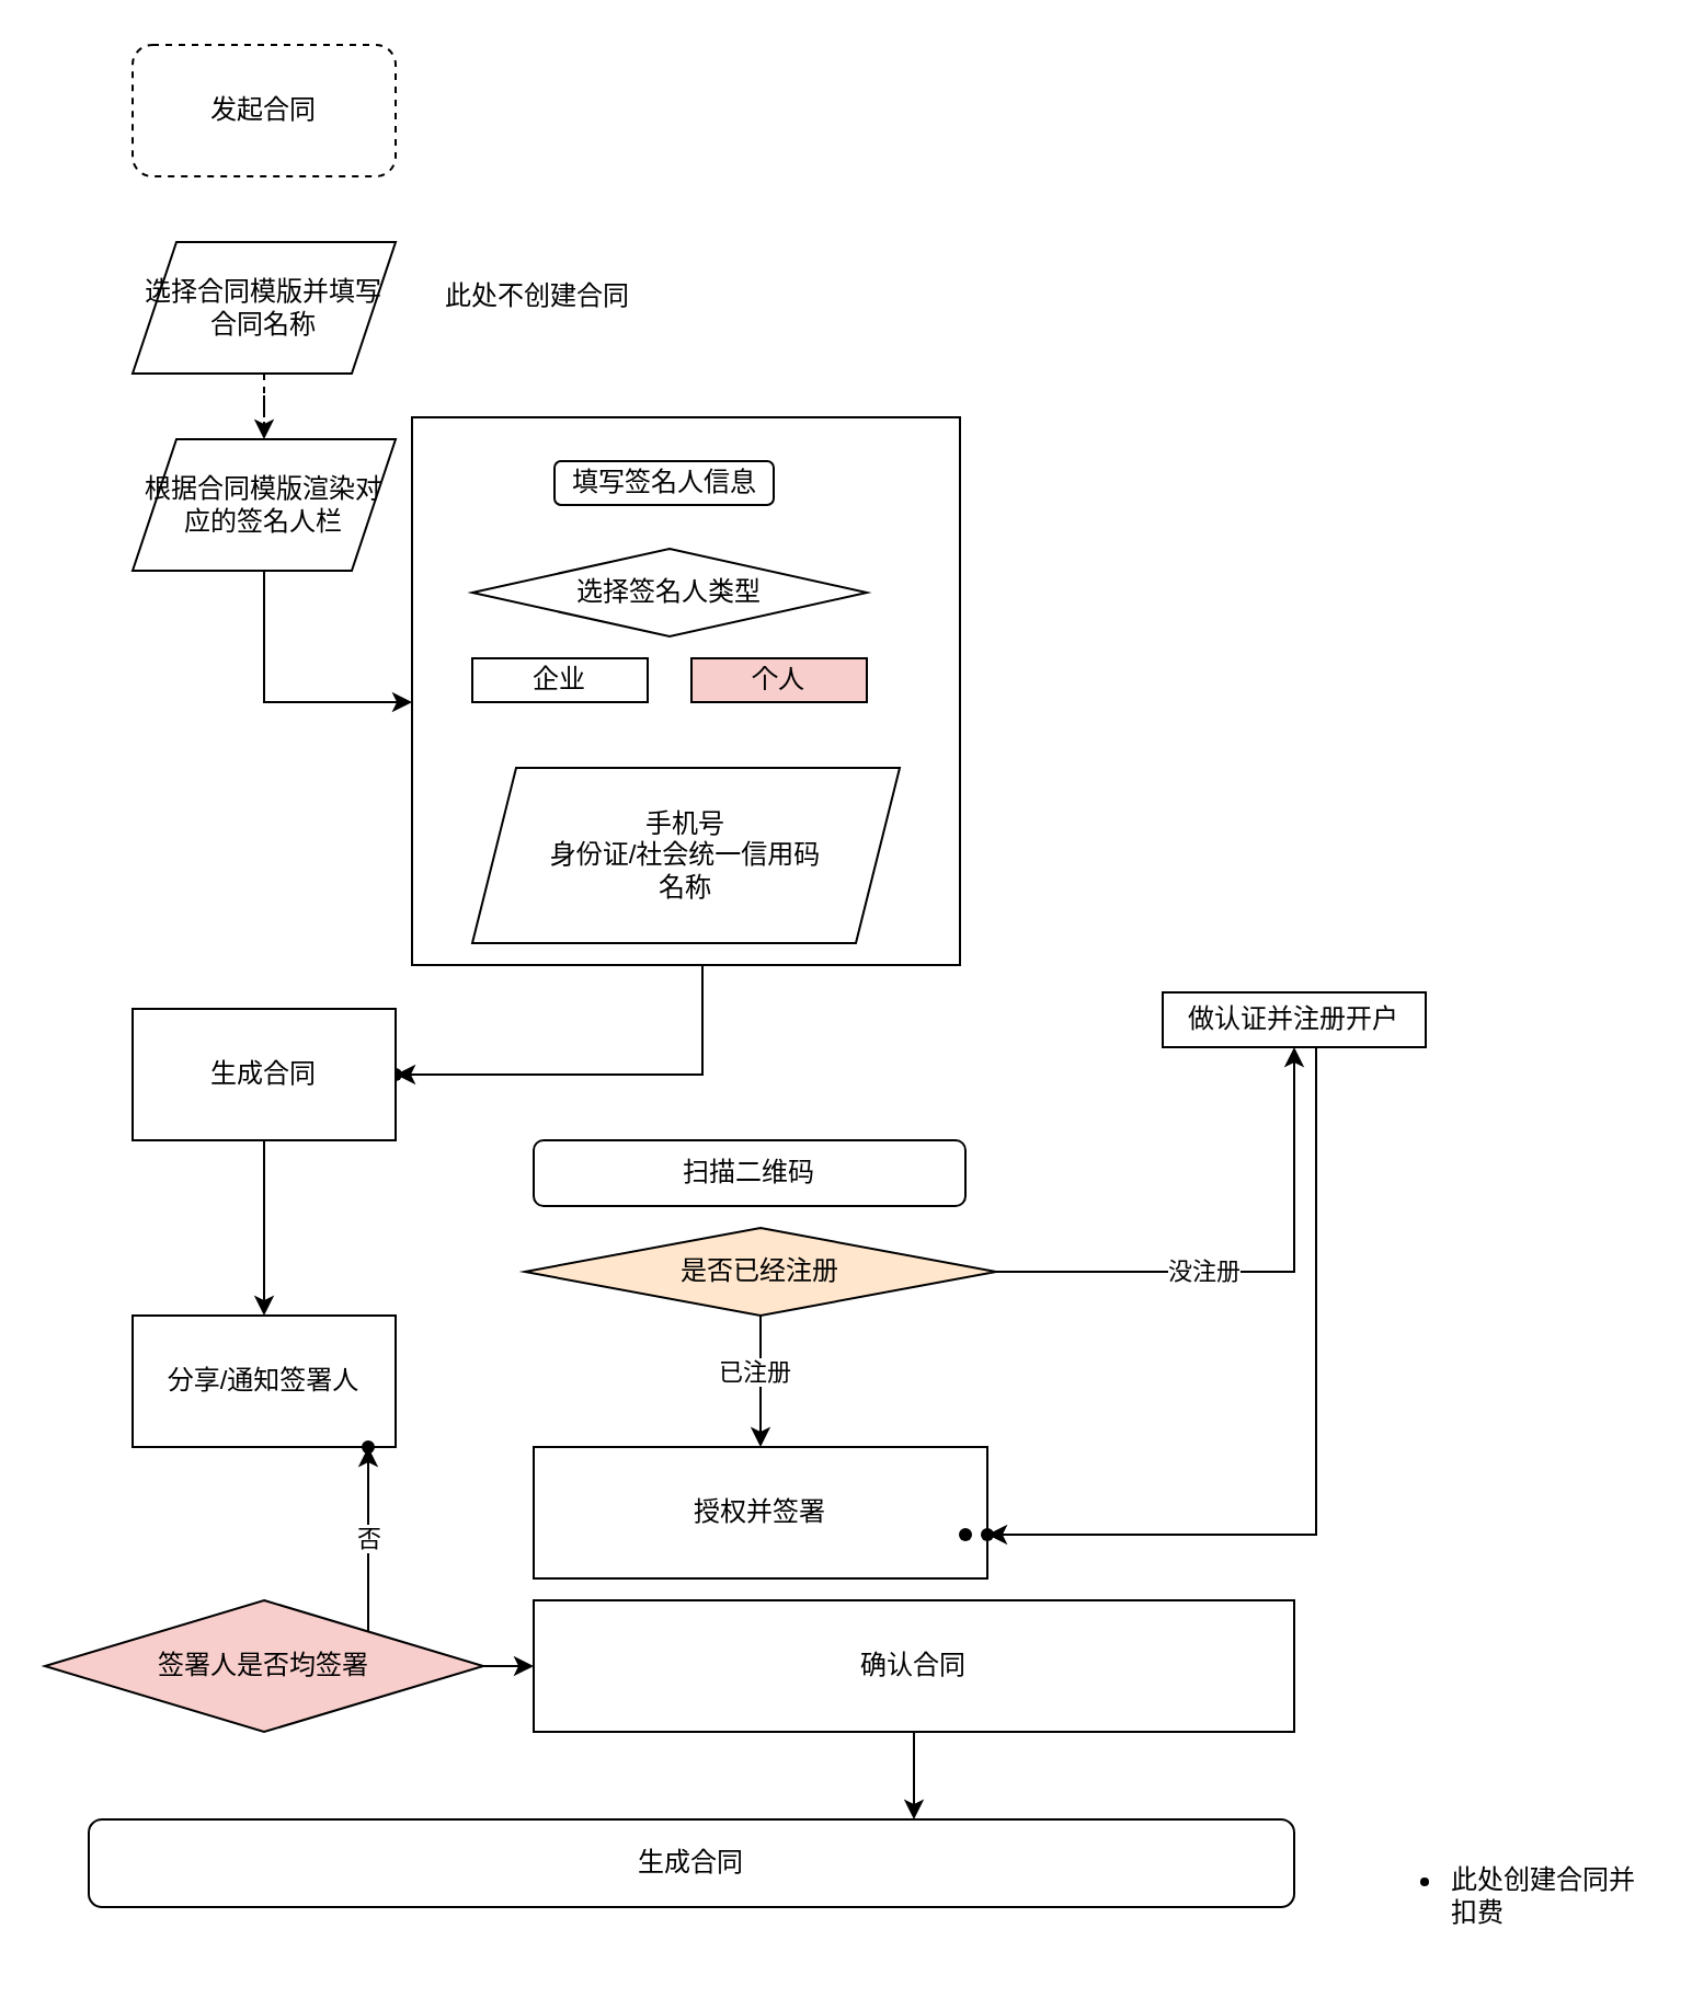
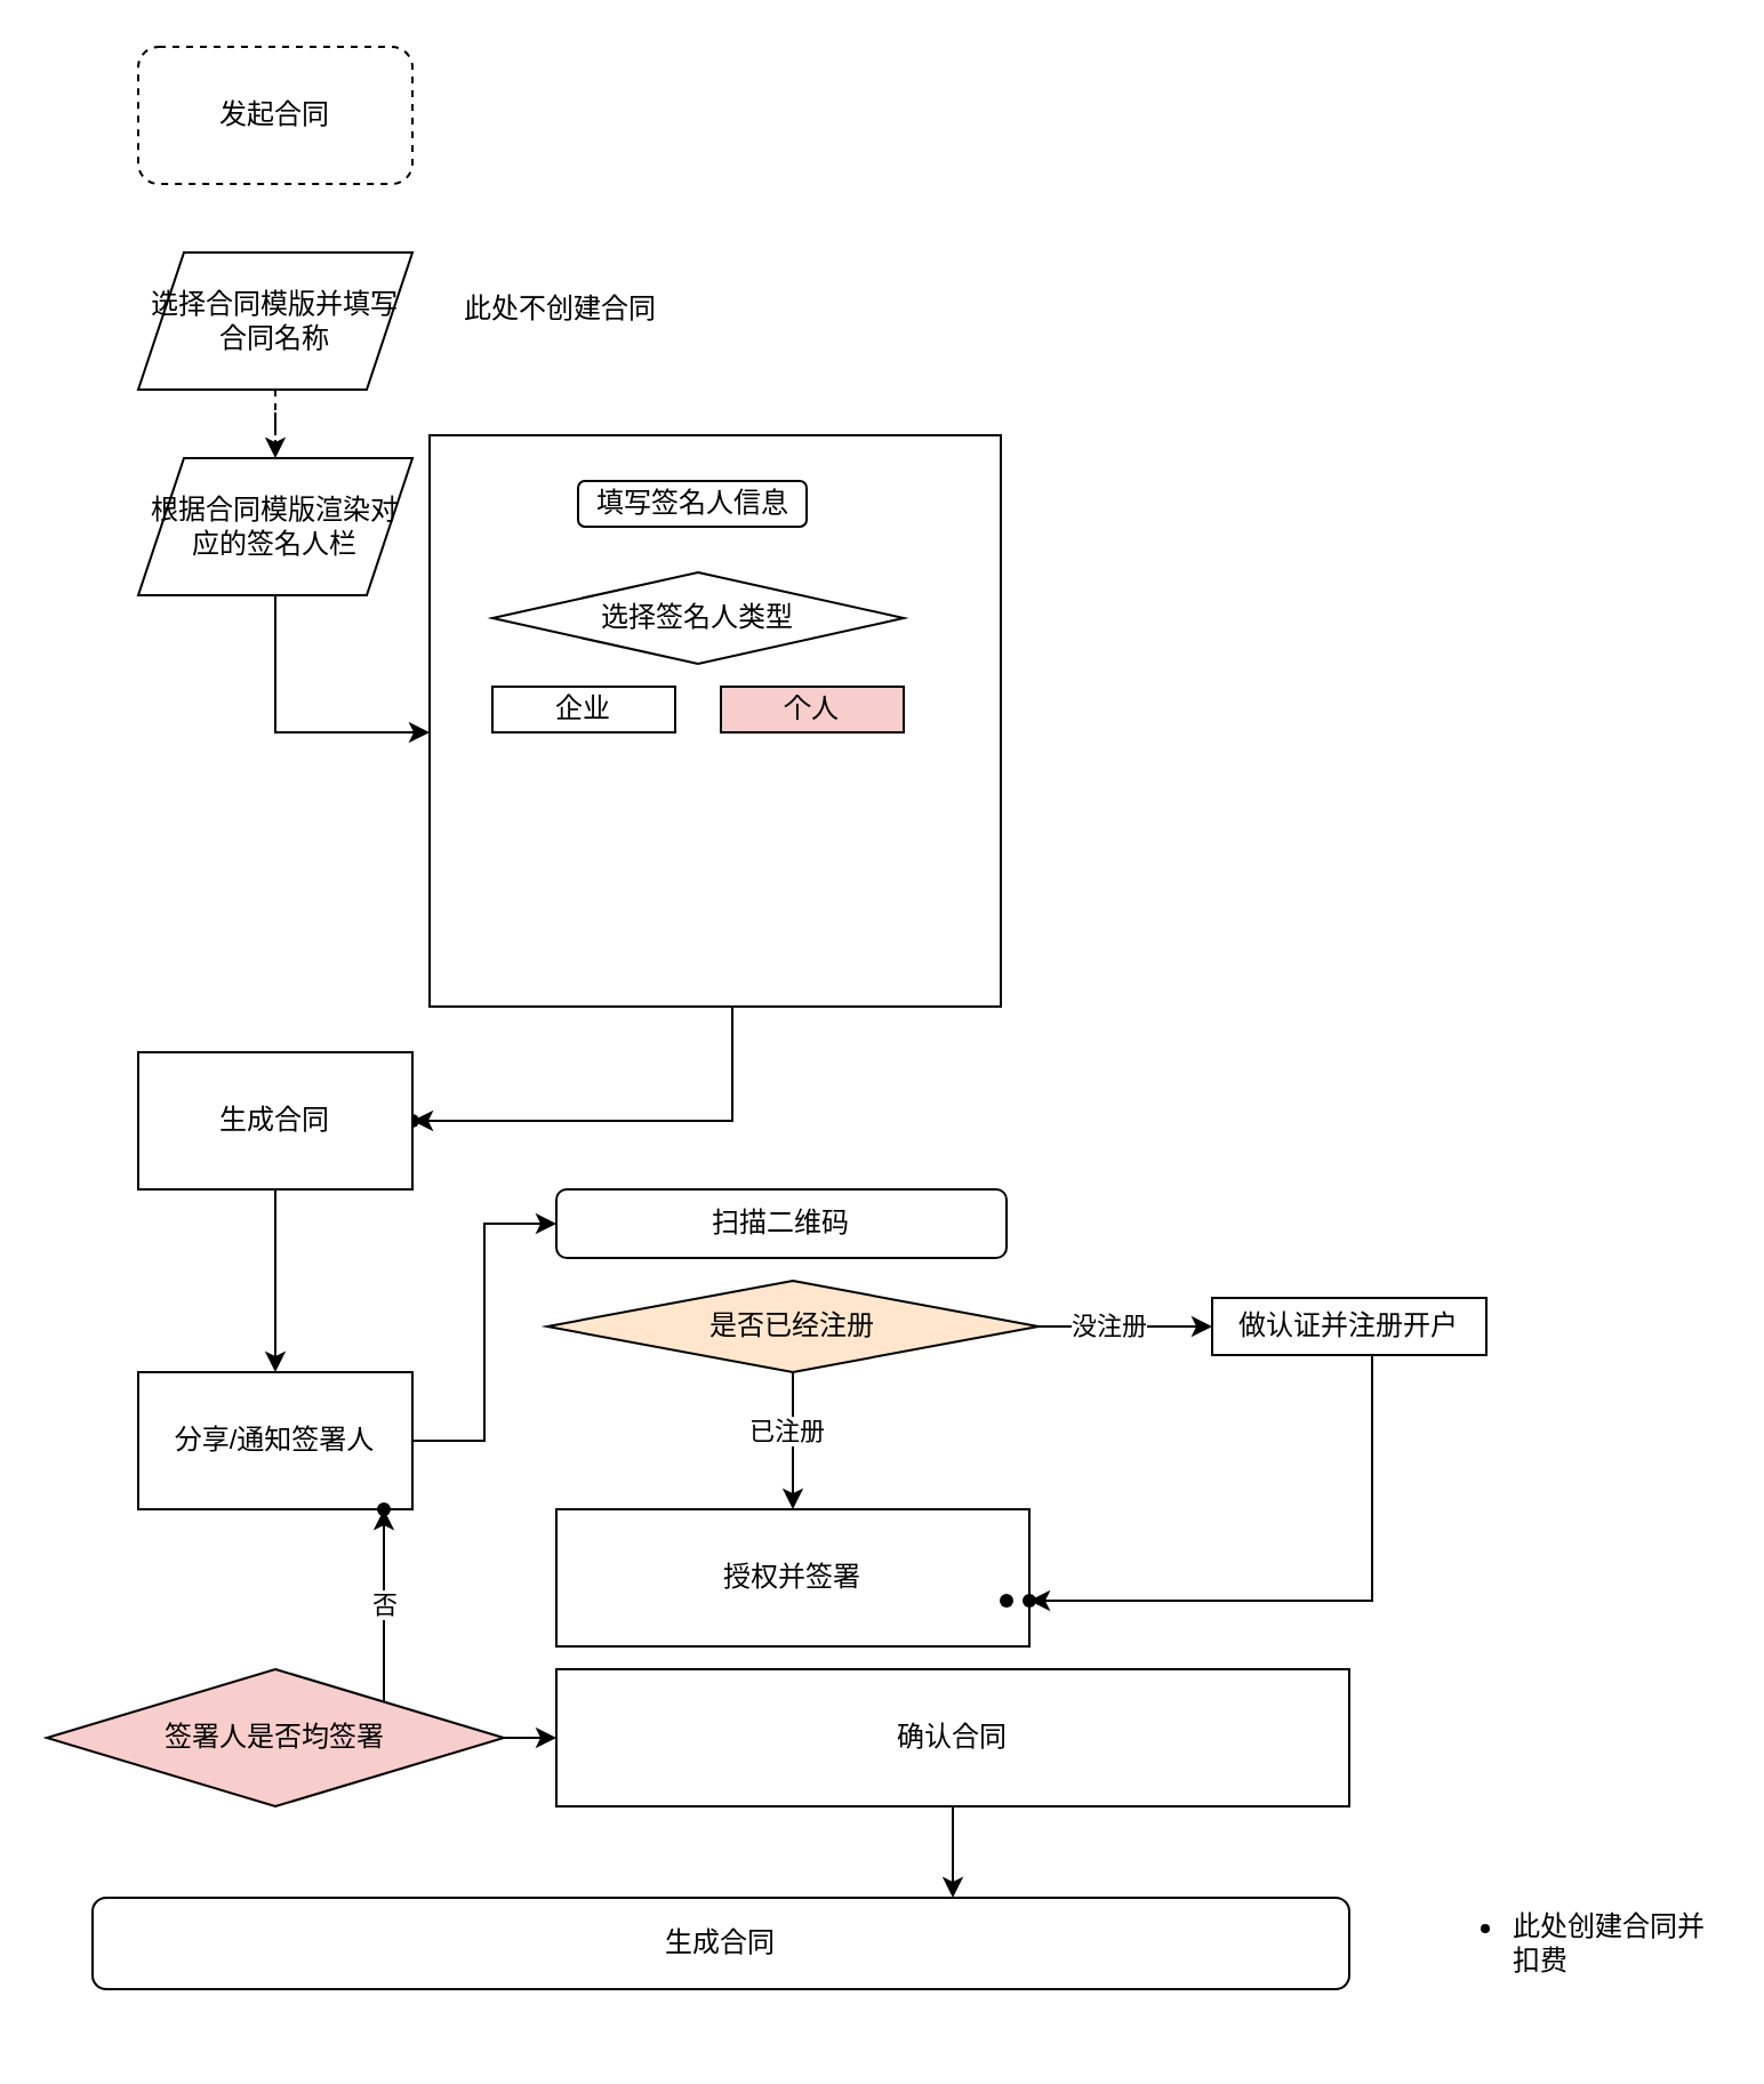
- <mxCell id="8" value="手机号&lt;br&gt;身份证/社会统一信用码&lt;br&gt;名称" style="shape=parallelogram;perimeter=parallelogramPerimeter;whiteSpace=wrap;html=1;fixedSize=1;" vertex="1" parent="1"><mxGeometry x="215" y="350" width="195" height="80" as="geometry" /></mxCell>
- <mxCell id="30" value="做认证并注册开户" style="rounded=0;whiteSpace=wrap;html=1;strokeColor=#000000;fillColor=#ffffff;" vertex="1" parent="1"><mxGeometry x="530" y="452.5" width="120" height="25" as="geometry" /></mxCell>
+ <mxCell id="30" value="做认证并注册开户" style="rounded=0;whiteSpace=wrap;html=1;strokeColor=#000000;fillColor=#ffffff;" vertex="1" parent="1"><mxGeometry x="530" y="567.5" width="120" height="25" as="geometry" /></mxCell>
+ <mxCell id="18" value="" style="edgeStyle=orthogonalEdgeStyle;rounded=0;orthogonalLoop=1;jettySize=auto;html=1;entryX=0;entryY=0.5;entryDx=0;entryDy=0;" edge="1" parent="1" source="19" target="23"><mxGeometry relative="1" as="geometry" /></mxCell>
- <mxCell id="35" value="&lt;ul&gt;&lt;li&gt;此处创建合同并扣费&lt;/li&gt;&lt;/ul&gt;" style="text;strokeColor=none;fillColor=none;html=1;whiteSpace=wrap;verticalAlign=middle;overflow=hidden;" vertex="1" parent="1"><mxGeometry x="620" y="825" width="130" height="80" as="geometry" /></mxCell>
+ <mxCell id="35" value="&lt;ul&gt;&lt;li&gt;此处创建合同并扣费&lt;/li&gt;&lt;/ul&gt;" style="text;strokeColor=none;fillColor=none;html=1;whiteSpace=wrap;verticalAlign=middle;overflow=hidden;" vertex="1" parent="1"><mxGeometry x="620" y="810" width="130" height="80" as="geometry" /></mxCell>
